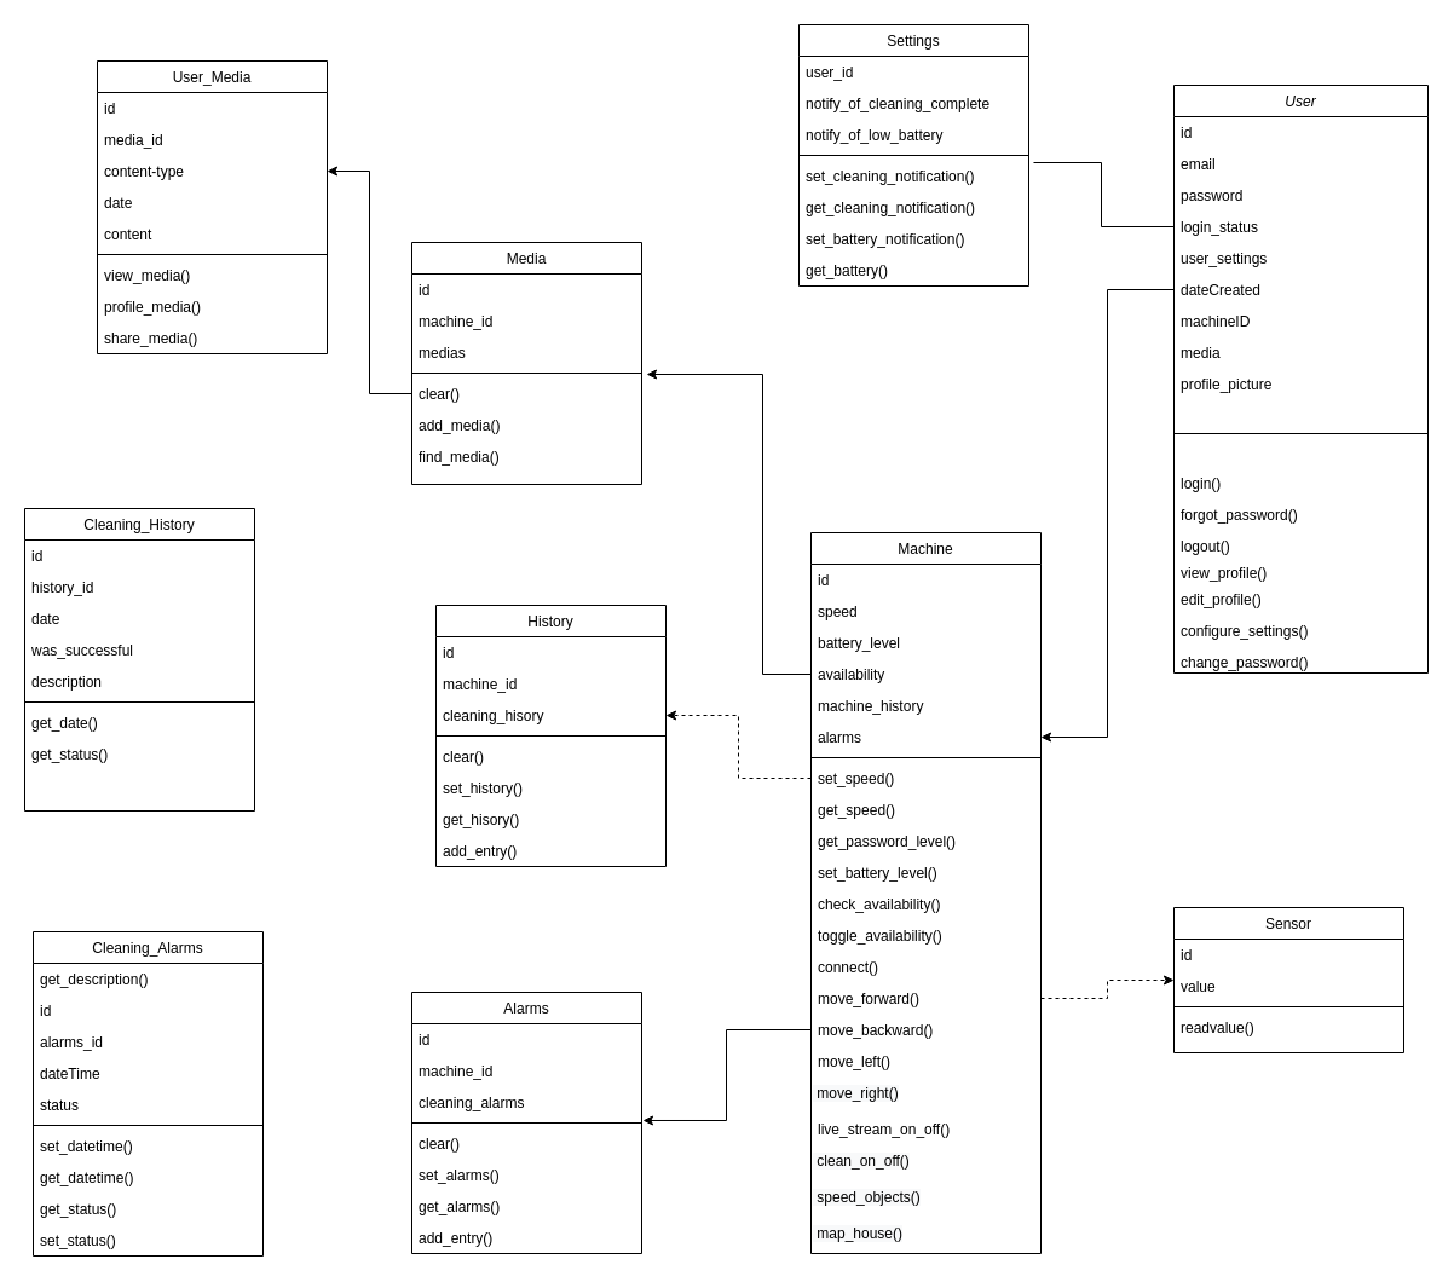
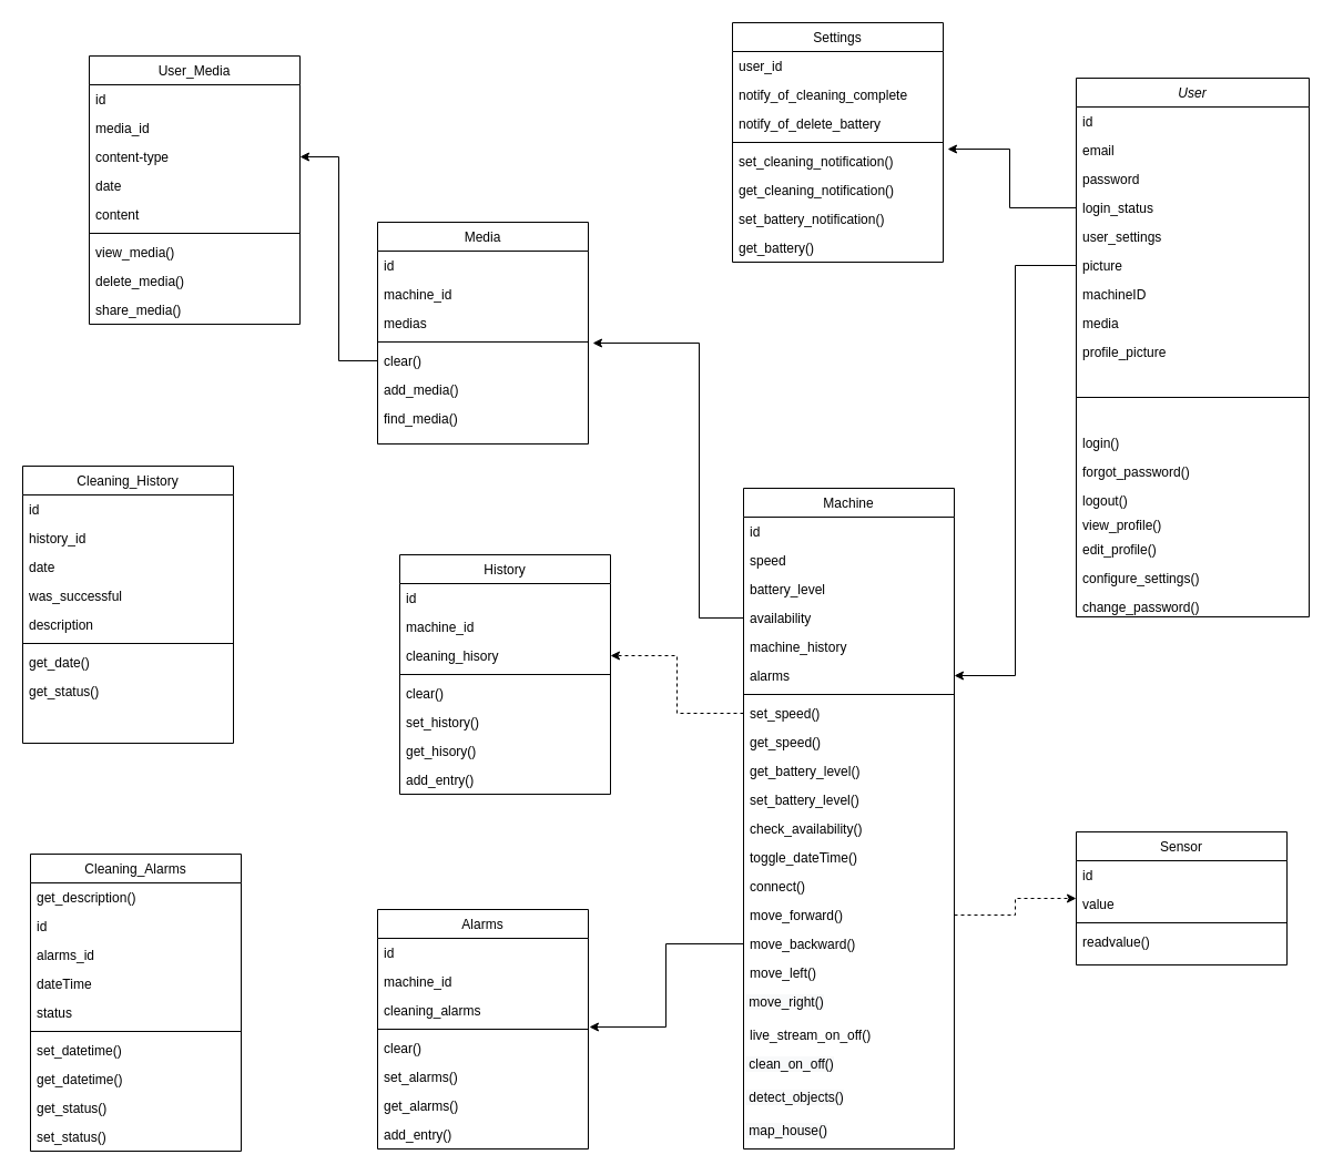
- <mxCell id="58" value="notify_of_low_battery" style="text;align=left;verticalAlign=top;spacingLeft=4;spacingRight=4;overflow=hidden;rotatable=0;points=[[0,0.5],[1,0.5]];portConstraint=eastwest;rounded=0;shadow=0;html=0;" vertex="1" parent="55"><mxGeometry y="78" width="190" height="26" as="geometry" /></mxCell>
+ <mxCell id="58" value="notify_of_delete_battery" style="text;align=left;verticalAlign=top;spacingLeft=4;spacingRight=4;overflow=hidden;rotatable=0;points=[[0,0.5],[1,0.5]];portConstraint=eastwest;rounded=0;shadow=0;html=0;" vertex="1" parent="55"><mxGeometry y="78" width="190" height="26" as="geometry" /></mxCell>
- <mxCell id="54" style="edgeStyle=orthogonalEdgeStyle;rounded=0;orthogonalLoop=1;jettySize=auto;html=1;exitX=0;exitY=0.5;exitDx=0;exitDy=0;entryX=1.021;entryY=0.077;entryDx=0;entryDy=0;entryPerimeter=0;endArrow=none;" edge="1" parent="1" source="16" target="60"><mxGeometry relative="1" as="geometry" /></mxCell>
+ <mxCell id="54" style="edgeStyle=orthogonalEdgeStyle;rounded=0;orthogonalLoop=1;jettySize=auto;html=1;exitX=0;exitY=0.5;exitDx=0;exitDy=0;entryX=1.021;entryY=0.077;entryDx=0;entryDy=0;entryPerimeter=0;" edge="1" parent="1" source="16" target="60"><mxGeometry relative="1" as="geometry" /></mxCell>
- <mxCell id="17" value="user_settings&#10;&#10;dateCreated&#10;" style="text;align=left;verticalAlign=top;spacingLeft=4;spacingRight=4;overflow=hidden;rotatable=0;points=[[0,0.5],[1,0.5]];portConstraint=eastwest;rounded=0;shadow=0;html=0;" parent="12" vertex="1"><mxGeometry y="130" width="210" height="26" as="geometry" /></mxCell>
+ <mxCell id="17" value="user_settings&#10;&#10;backward&#10;" style="text;align=left;verticalAlign=top;spacingLeft=4;spacingRight=4;overflow=hidden;rotatable=0;points=[[0,0.5],[1,0.5]];portConstraint=eastwest;rounded=0;shadow=0;html=0;" parent="12" vertex="1"><mxGeometry y="130" width="210" height="26" as="geometry" /></mxCell>
- <mxCell id="18" value="dateCreated&#10;" style="text;align=left;verticalAlign=top;spacingLeft=4;spacingRight=4;overflow=hidden;rotatable=0;points=[[0,0.5],[1,0.5]];portConstraint=eastwest;rounded=0;shadow=0;html=0;" parent="12" vertex="1"><mxGeometry y="156" width="210" height="26" as="geometry" /></mxCell>
+ <mxCell id="18" value="picture&#10;" style="text;align=left;verticalAlign=top;spacingLeft=4;spacingRight=4;overflow=hidden;rotatable=0;points=[[0,0.5],[1,0.5]];portConstraint=eastwest;rounded=0;shadow=0;html=0;" parent="12" vertex="1"><mxGeometry y="156" width="210" height="26" as="geometry" /></mxCell>
- <mxCell id="10" value="profile_media()" style="text;align=left;verticalAlign=top;spacingLeft=4;spacingRight=4;overflow=hidden;rotatable=0;points=[[0,0.5],[1,0.5]];portConstraint=eastwest;" parent="2" vertex="1"><mxGeometry y="190" width="190" height="26" as="geometry" /></mxCell>
+ <mxCell id="10" value="delete_media()" style="text;align=left;verticalAlign=top;spacingLeft=4;spacingRight=4;overflow=hidden;rotatable=0;points=[[0,0.5],[1,0.5]];portConstraint=eastwest;" parent="2" vertex="1"><mxGeometry y="190" width="190" height="26" as="geometry" /></mxCell>
- <mxCell id="40" value="get_password_level()" style="text;align=left;verticalAlign=top;spacingLeft=4;spacingRight=4;overflow=hidden;rotatable=0;points=[[0,0.5],[1,0.5]];portConstraint=eastwest;" parent="30" vertex="1"><mxGeometry y="242" width="190" height="26" as="geometry" /></mxCell>
+ <mxCell id="40" value="get_battery_level()" style="text;align=left;verticalAlign=top;spacingLeft=4;spacingRight=4;overflow=hidden;rotatable=0;points=[[0,0.5],[1,0.5]];portConstraint=eastwest;" parent="30" vertex="1"><mxGeometry y="242" width="190" height="26" as="geometry" /></mxCell>
- <mxCell id="43" value="toggle_availability()" style="text;align=left;verticalAlign=top;spacingLeft=4;spacingRight=4;overflow=hidden;rotatable=0;points=[[0,0.5],[1,0.5]];portConstraint=eastwest;" parent="30" vertex="1"><mxGeometry y="320" width="190" height="26" as="geometry" /></mxCell>
+ <mxCell id="43" value="toggle_dateTime()" style="text;align=left;verticalAlign=top;spacingLeft=4;spacingRight=4;overflow=hidden;rotatable=0;points=[[0,0.5],[1,0.5]];portConstraint=eastwest;" parent="30" vertex="1"><mxGeometry y="320" width="190" height="26" as="geometry" /></mxCell>
- <mxCell id="51" value="&lt;span style=&quot;color: rgb(0 , 0 , 0) ; font-family: &amp;#34;helvetica&amp;#34; ; font-size: 12px ; font-style: normal ; font-weight: 400 ; letter-spacing: normal ; text-align: left ; text-indent: 0px ; text-transform: none ; word-spacing: 0px ; background-color: rgb(248 , 249 , 250) ; display: inline ; float: none&quot;&gt;&amp;nbsp;speed_objects()&lt;/span&gt;" style="text;whiteSpace=wrap;html=1;" vertex="1" parent="30"><mxGeometry y="536" width="190" height="30" as="geometry" /></mxCell>
+ <mxCell id="51" value="&lt;span style=&quot;color: rgb(0 , 0 , 0) ; font-family: &amp;#34;helvetica&amp;#34; ; font-size: 12px ; font-style: normal ; font-weight: 400 ; letter-spacing: normal ; text-align: left ; text-indent: 0px ; text-transform: none ; word-spacing: 0px ; background-color: rgb(248 , 249 , 250) ; display: inline ; float: none&quot;&gt;&amp;nbsp;detect_objects()&lt;/span&gt;" style="text;whiteSpace=wrap;html=1;" vertex="1" parent="30"><mxGeometry y="536" width="190" height="30" as="geometry" /></mxCell>
